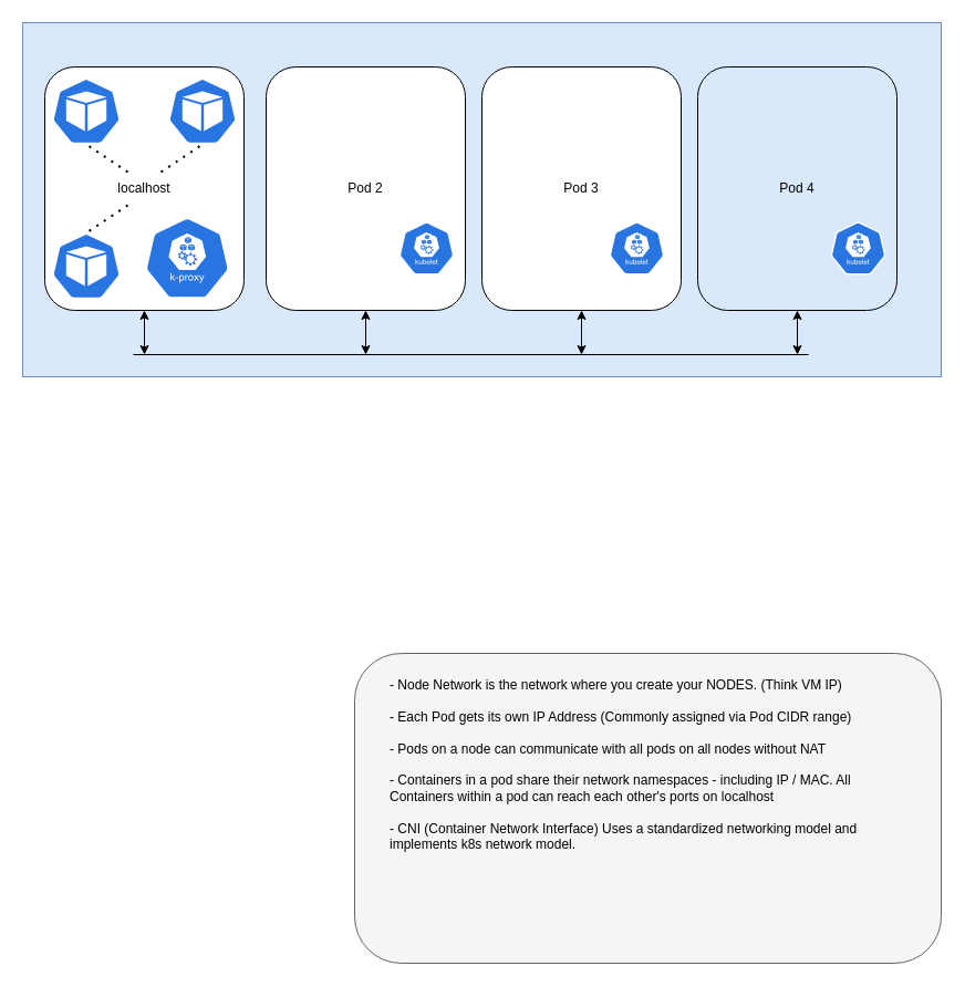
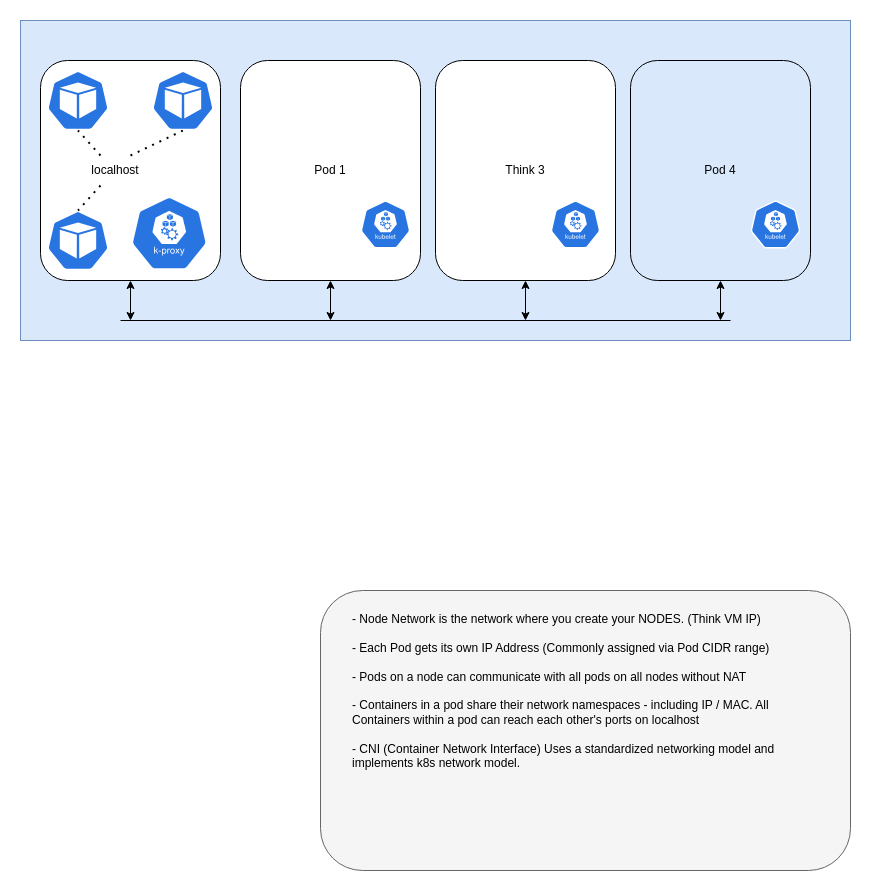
- <mxCell id="19" value="localhost" style="text;html=1;strokeColor=none;fillColor=none;align=center;verticalAlign=middle;whiteSpace=wrap;rounded=0;" vertex="1" parent="1"><mxGeometry x="100" y="155" width="60" height="30" as="geometry" /></mxCell>
+ <mxCell id="19" value="localhost" style="text;html=1;strokeColor=none;fillColor=none;align=center;verticalAlign=middle;whiteSpace=wrap;rounded=0;" vertex="1" parent="1"><mxGeometry x="85" y="155" width="60" height="30" as="geometry" /></mxCell>
- <mxCell id="4" value="Pod 2" style="rounded=1;whiteSpace=wrap;html=1;" vertex="1" parent="1"><mxGeometry x="240" y="60" width="180" height="220" as="geometry" /></mxCell>
+ <mxCell id="4" value="Pod 1" style="rounded=1;whiteSpace=wrap;html=1;" vertex="1" parent="1"><mxGeometry x="240" y="60" width="180" height="220" as="geometry" /></mxCell>
- <mxCell id="5" value="Pod 3" style="rounded=1;whiteSpace=wrap;html=1;" vertex="1" parent="1"><mxGeometry x="435" y="60" width="180" height="220" as="geometry" /></mxCell>
+ <mxCell id="5" value="Think 3" style="rounded=1;whiteSpace=wrap;html=1;" vertex="1" parent="1"><mxGeometry x="435" y="60" width="180" height="220" as="geometry" /></mxCell>
